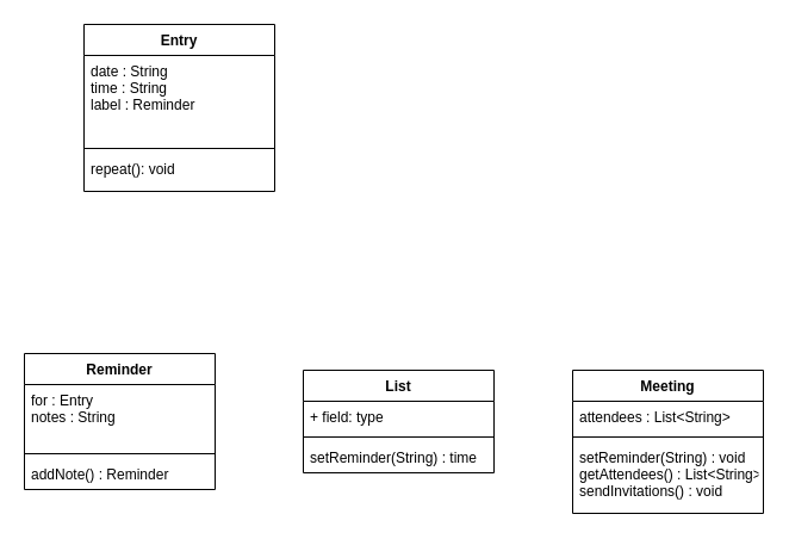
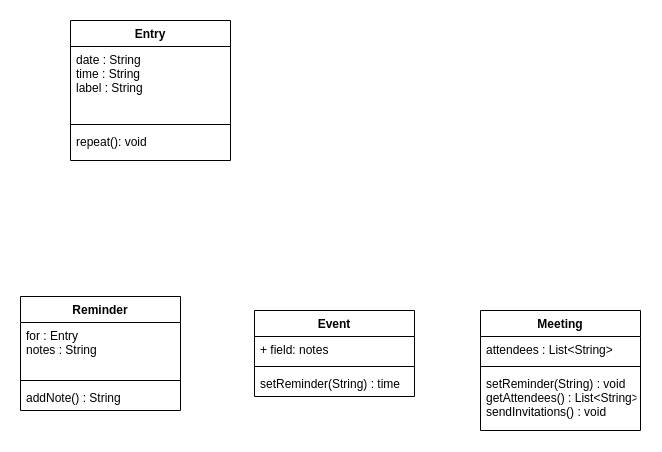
- <mxCell id="7" value="date : String&#10;time : String&#10;label : Reminder" style="text;strokeColor=none;fillColor=none;align=left;verticalAlign=top;spacingLeft=4;spacingRight=4;overflow=hidden;rotatable=0;points=[[0,0.5],[1,0.5]];portConstraint=eastwest;" vertex="1" parent="6"><mxGeometry y="26" width="160" height="74" as="geometry" /></mxCell>
+ <mxCell id="7" value="date : String&#10;time : String&#10;label : String" style="text;strokeColor=none;fillColor=none;align=left;verticalAlign=top;spacingLeft=4;spacingRight=4;overflow=hidden;rotatable=0;points=[[0,0.5],[1,0.5]];portConstraint=eastwest;" vertex="1" parent="6"><mxGeometry y="26" width="160" height="74" as="geometry" /></mxCell>
- <mxCell id="10" value="List" style="swimlane;fontStyle=1;align=center;verticalAlign=top;childLayout=stackLayout;horizontal=1;startSize=26;horizontalStack=0;resizeParent=1;resizeParentMax=0;resizeLast=0;collapsible=1;marginBottom=0;" vertex="1" parent="1"><mxGeometry x="254" y="310" width="160" height="86" as="geometry" /></mxCell>
+ <mxCell id="10" value="Event" style="swimlane;fontStyle=1;align=center;verticalAlign=top;childLayout=stackLayout;horizontal=1;startSize=26;horizontalStack=0;resizeParent=1;resizeParentMax=0;resizeLast=0;collapsible=1;marginBottom=0;" vertex="1" parent="1"><mxGeometry x="254" y="310" width="160" height="86" as="geometry" /></mxCell>
- <mxCell id="11" value="+ field: type" style="text;strokeColor=none;fillColor=none;align=left;verticalAlign=top;spacingLeft=4;spacingRight=4;overflow=hidden;rotatable=0;points=[[0,0.5],[1,0.5]];portConstraint=eastwest;" vertex="1" parent="10"><mxGeometry y="26" width="160" height="26" as="geometry" /></mxCell>
+ <mxCell id="11" value="+ field: notes" style="text;strokeColor=none;fillColor=none;align=left;verticalAlign=top;spacingLeft=4;spacingRight=4;overflow=hidden;rotatable=0;points=[[0,0.5],[1,0.5]];portConstraint=eastwest;" vertex="1" parent="10"><mxGeometry y="26" width="160" height="26" as="geometry" /></mxCell>
- <mxCell id="5" value="addNote() : Reminder" style="text;strokeColor=none;fillColor=none;align=left;verticalAlign=top;spacingLeft=4;spacingRight=4;overflow=hidden;rotatable=0;points=[[0,0.5],[1,0.5]];portConstraint=eastwest;" vertex="1" parent="2"><mxGeometry y="88" width="160" height="26" as="geometry" /></mxCell>
+ <mxCell id="5" value="addNote() : String" style="text;strokeColor=none;fillColor=none;align=left;verticalAlign=top;spacingLeft=4;spacingRight=4;overflow=hidden;rotatable=0;points=[[0,0.5],[1,0.5]];portConstraint=eastwest;" vertex="1" parent="2"><mxGeometry y="88" width="160" height="26" as="geometry" /></mxCell>
